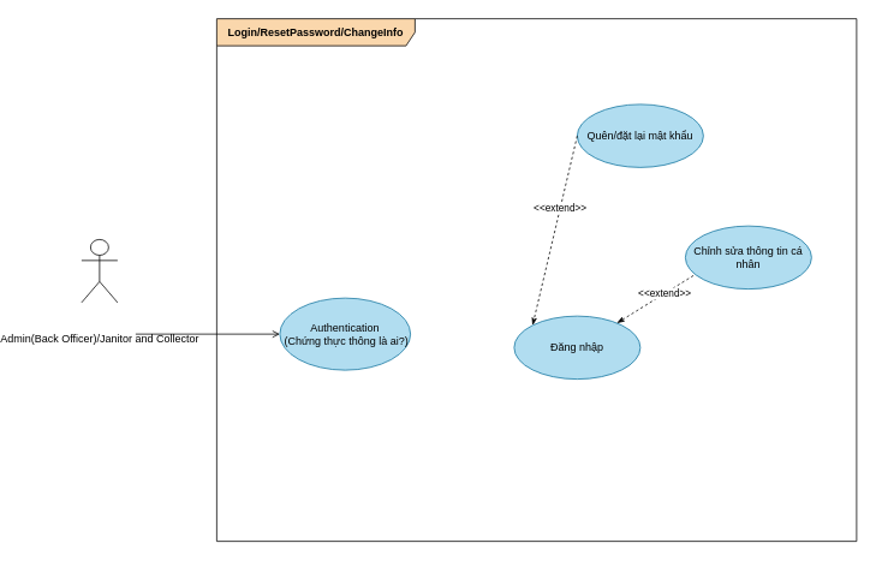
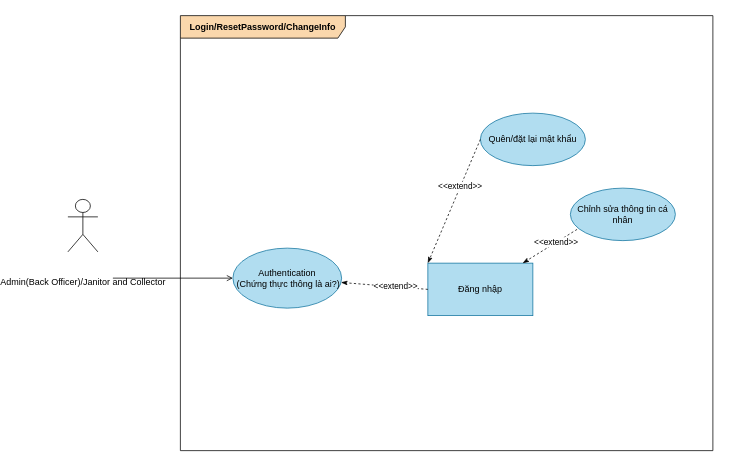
- <mxCell id="6" value="Quên/đặt lại mật khẩu" style="ellipse;whiteSpace=wrap;html=1;fillColor=#b1ddf0;strokeColor=#10739e;" parent="1" vertex="1"><mxGeometry x="570" y="115" width="140" height="70" as="geometry" /></mxCell>
+ <mxCell id="6" value="Quên/đặt lại mật khẩu" style="ellipse;whiteSpace=wrap;html=1;fillColor=#b1ddf0;strokeColor=#10739e;" parent="1" vertex="1"><mxGeometry x="570" y="150" width="140" height="70" as="geometry" /></mxCell>
+ <mxCell id="10" value="" style="endArrow=classicThin;dashed=1;endFill=1;html=1;rounded=0;exitX=0;exitY=0.5;exitDx=0;exitDy=0;" parent="1" source="4" target="9" edge="1"><mxGeometry width="160" relative="1" as="geometry"><mxPoint x="770" y="295" as="sourcePoint" /><mxPoint x="770" y="225" as="targetPoint" /></mxGeometry></mxCell>
+ <mxCell id="11" value="&amp;lt;&amp;lt;extend&amp;gt;&amp;gt;" style="edgeLabel;html=1;align=center;verticalAlign=middle;resizable=0;points=[];" parent="10" vertex="1" connectable="0"><mxGeometry x="-0.237" y="-1" relative="1" as="geometry"><mxPoint as="offset" /></mxGeometry></mxCell>
- <mxCell id="4" value="Đăng nhập" style="ellipse;whiteSpace=wrap;html=1;fillColor=#b1ddf0;strokeColor=#10739e;" parent="1" vertex="1"><mxGeometry x="500" y="350" width="140" height="70" as="geometry" /></mxCell>
+ <mxCell id="4" value="Đăng nhập" style="whiteSpace=wrap;html=1;fillColor=#b1ddf0;strokeColor=#10739e;rounded=0;" parent="1" vertex="1"><mxGeometry x="500" y="350" width="140" height="70" as="geometry" /></mxCell>
